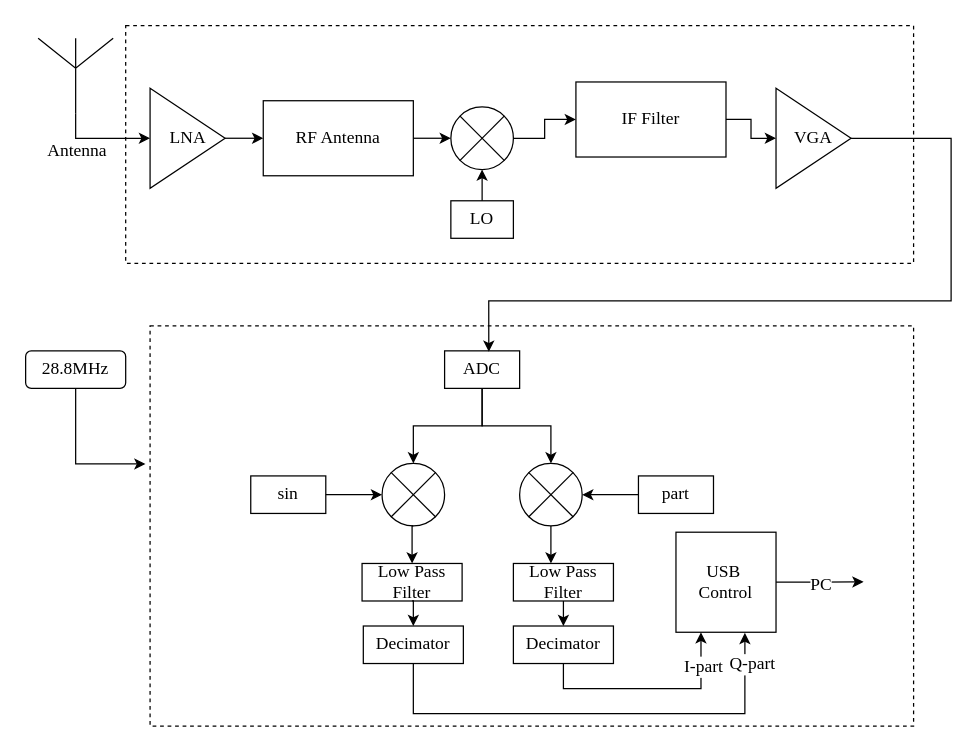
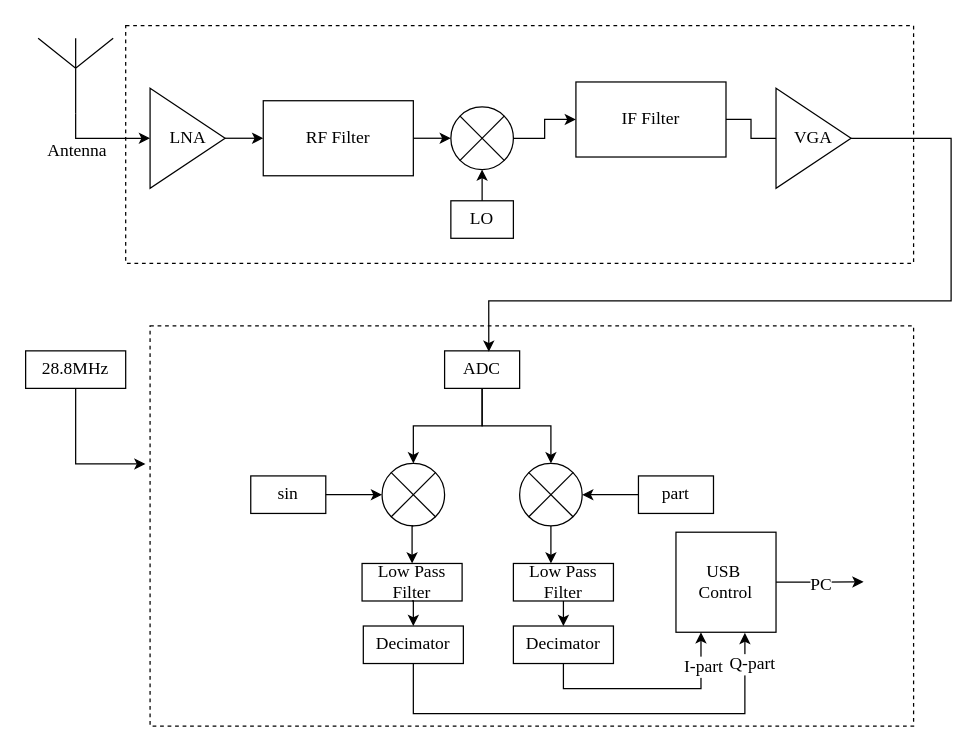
- <mxCell id="2" value="RF Antenna" style="rounded=0;whiteSpace=wrap;html=1;fontSize=14;fontFamily=Times New Roman;fillColor=none;" parent="1" vertex="1"><mxGeometry x="210" y="80" width="120" height="60" as="geometry" /></mxCell>
+ <mxCell id="2" value="RF Filter" style="rounded=0;whiteSpace=wrap;html=1;fontSize=14;fontFamily=Times New Roman;fillColor=none;" parent="1" vertex="1"><mxGeometry x="210" y="80" width="120" height="60" as="geometry" /></mxCell>
- <mxCell id="5" style="edgeStyle=orthogonalEdgeStyle;rounded=0;orthogonalLoop=1;jettySize=auto;html=1;exitX=1;exitY=0.5;exitDx=0;exitDy=0;entryX=0;entryY=0.5;entryDx=0;entryDy=0;fontFamily=Times New Roman;fontSize=14;" parent="1" source="6" target="23" edge="1"><mxGeometry relative="1" as="geometry" /></mxCell>
+ <mxCell id="5" style="edgeStyle=orthogonalEdgeStyle;rounded=0;orthogonalLoop=1;jettySize=auto;html=1;exitX=1;exitY=0.5;exitDx=0;exitDy=0;entryX=0;entryY=0.5;entryDx=0;entryDy=0;fontFamily=Times New Roman;fontSize=14;endArrow=none;" parent="1" source="6" target="23" edge="1"><mxGeometry relative="1" as="geometry" /></mxCell>
- <mxCell id="8" value="&lt;font&gt;28.8MHz&lt;/font&gt;" style="whiteSpace=wrap;html=1;fontSize=14;fontFamily=Times New Roman;fillColor=none;rounded=1;" parent="1" vertex="1"><mxGeometry x="20" y="280" width="80" height="30" as="geometry" /></mxCell>
+ <mxCell id="8" value="&lt;font&gt;28.8MHz&lt;/font&gt;" style="rounded=0;whiteSpace=wrap;html=1;fontSize=14;fontFamily=Times New Roman;fillColor=none;" parent="1" vertex="1"><mxGeometry x="20" y="280" width="80" height="30" as="geometry" /></mxCell>
